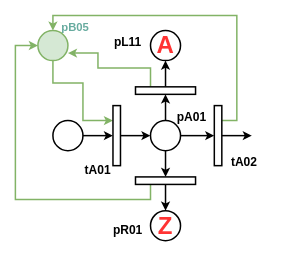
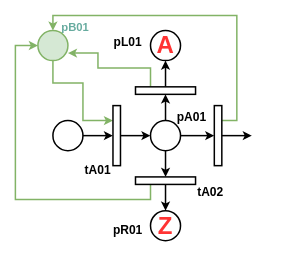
- <mxCell id="30" value="&lt;font size=&quot;1&quot; color=&quot;#67AB9F&quot;&gt;&lt;b style=&quot;font-size: 15px;&quot;&gt;pB05&lt;/b&gt;&lt;/font&gt;" style="text;html=1;strokeColor=none;fillColor=none;align=center;verticalAlign=middle;whiteSpace=wrap;rounded=0;" vertex="1" parent="1"><mxGeometry x="70" y="20" width="60" height="30" as="geometry" /></mxCell>
+ <mxCell id="30" value="&lt;font size=&quot;1&quot; color=&quot;#67AB9F&quot;&gt;&lt;b style=&quot;font-size: 15px;&quot;&gt;pB01&lt;/b&gt;&lt;/font&gt;" style="text;html=1;strokeColor=none;fillColor=none;align=center;verticalAlign=middle;whiteSpace=wrap;rounded=0;" vertex="1" parent="1"><mxGeometry x="70" y="20" width="60" height="30" as="geometry" /></mxCell>
- <mxCell id="19" value="&lt;font style=&quot;font-size: 16px;&quot;&gt;&lt;b&gt;&lt;font style=&quot;font-size: 16px;&quot;&gt;pL11&lt;/font&gt;&lt;/b&gt;&lt;/font&gt;" style="text;html=1;strokeColor=none;fillColor=none;align=center;verticalAlign=middle;whiteSpace=wrap;rounded=0;" parent="1" vertex="1"><mxGeometry x="140" y="40" width="60" height="30" as="geometry" /></mxCell>
+ <mxCell id="19" value="&lt;font style=&quot;font-size: 16px;&quot;&gt;&lt;b&gt;&lt;font style=&quot;font-size: 16px;&quot;&gt;pL01&lt;/font&gt;&lt;/b&gt;&lt;/font&gt;" style="text;html=1;strokeColor=none;fillColor=none;align=center;verticalAlign=middle;whiteSpace=wrap;rounded=0;" parent="1" vertex="1"><mxGeometry x="140" y="40" width="60" height="30" as="geometry" /></mxCell>
- <mxCell id="27" value="&lt;b&gt;&lt;font style=&quot;font-size: 16px;&quot;&gt;tA02&lt;/font&gt;&lt;/b&gt;" style="text;html=1;strokeColor=none;fillColor=none;align=center;verticalAlign=middle;whiteSpace=wrap;rounded=0;" parent="1" vertex="1"><mxGeometry x="295" y="200" width="60" height="30" as="geometry" /></mxCell>
+ <mxCell id="27" value="&lt;b&gt;&lt;font style=&quot;font-size: 16px;&quot;&gt;tA02&lt;/font&gt;&lt;/b&gt;" style="text;html=1;strokeColor=none;fillColor=none;align=center;verticalAlign=middle;whiteSpace=wrap;rounded=0;" parent="1" vertex="1"><mxGeometry x="250" y="240" width="60" height="30" as="geometry" /></mxCell>
